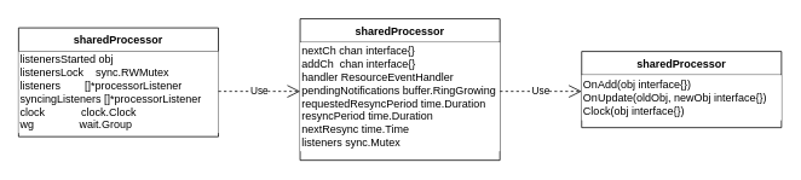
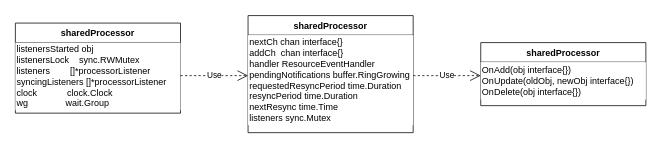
- <mxCell id="8" value="&lt;div&gt;OnAdd(obj interface{})&lt;/div&gt;&lt;div&gt;OnUpdate(oldObj, newObj interface{})&lt;/div&gt;&lt;div&gt;Clock(obj interface{})&lt;/div&gt;" style="text;html=1;align=left;verticalAlign=middle;resizable=0;points=[];autosize=1;fillColor=#FFFFFF;" vertex="1" parent="7"><mxGeometry y="26" width="220" height="50" as="geometry" /></mxCell>
+ <mxCell id="8" value="&lt;div&gt;OnAdd(obj interface{})&lt;/div&gt;&lt;div&gt;OnUpdate(oldObj, newObj interface{})&lt;/div&gt;&lt;div&gt;OnDelete(obj interface{})&lt;/div&gt;" style="text;html=1;align=left;verticalAlign=middle;resizable=0;points=[];autosize=1;fillColor=#FFFFFF;" vertex="1" parent="7"><mxGeometry y="26" width="220" height="50" as="geometry" /></mxCell>
